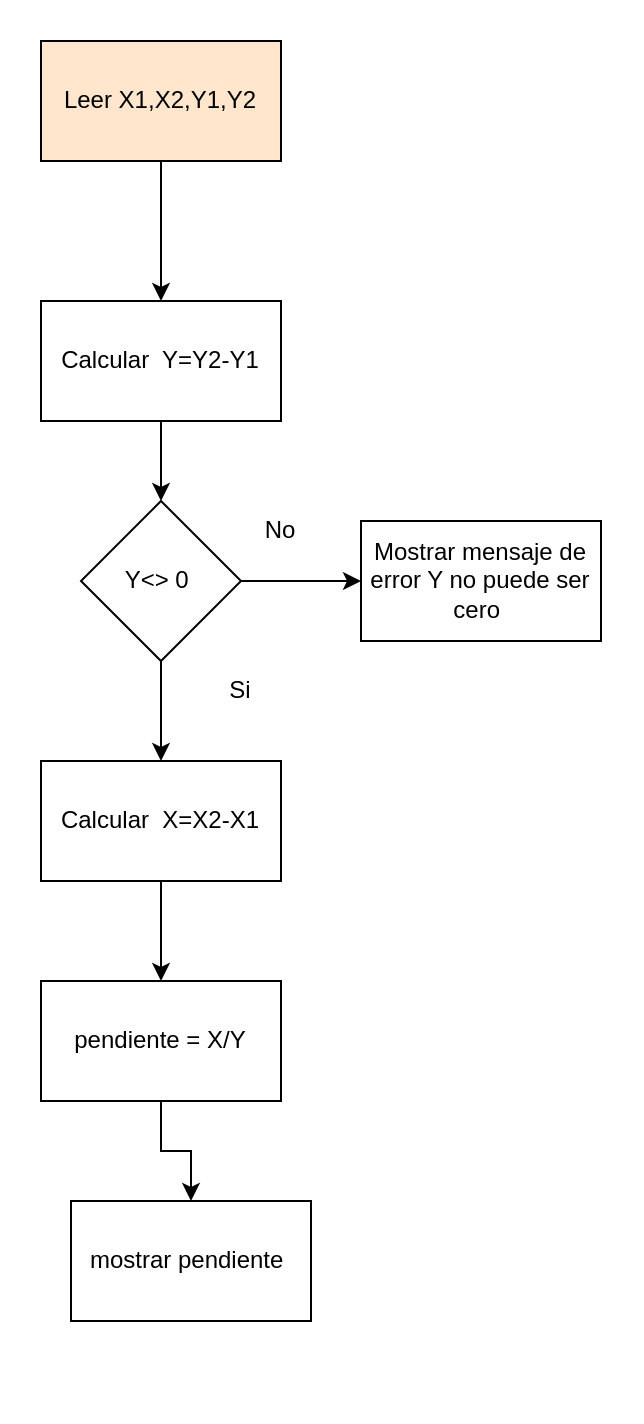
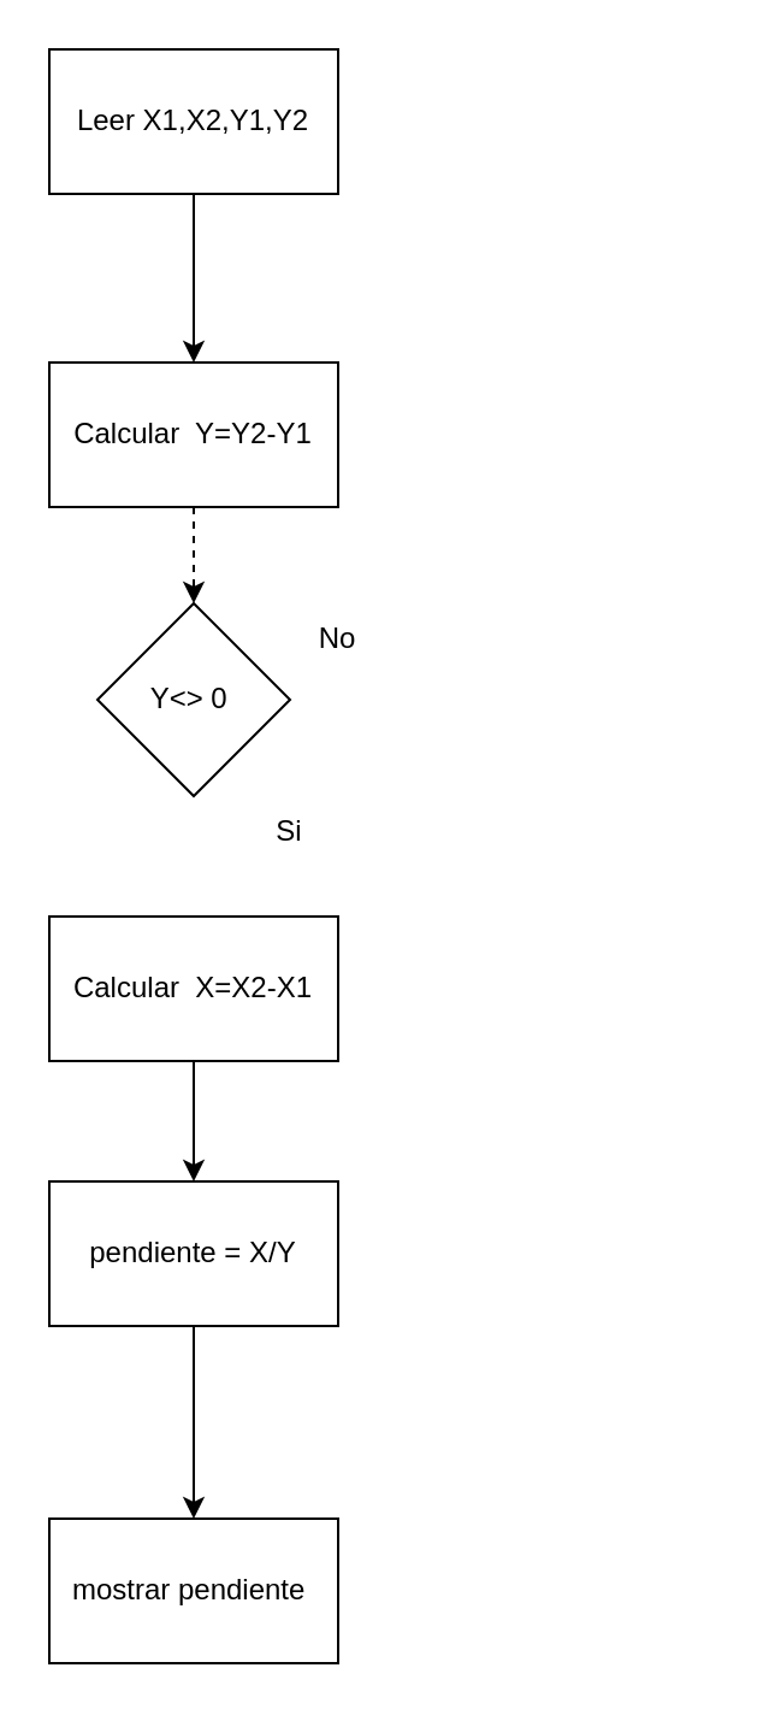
- <mxCell id="3" value="Leer X1,X2,Y1,Y2" style="whiteSpace=wrap;html=1;fillColor=#ffe6cc;" vertex="1" parent="1"><mxGeometry x="20" y="20" width="120" height="60" as="geometry" /></mxCell>
+ <mxCell id="3" value="Leer X1,X2,Y1,Y2" style="whiteSpace=wrap;html=1;" vertex="1" parent="1"><mxGeometry x="20" y="20" width="120" height="60" as="geometry" /></mxCell>
- <mxCell id="7" value="" style="edgeStyle=orthogonalEdgeStyle;rounded=0;orthogonalLoop=1;jettySize=auto;html=1;" edge="1" parent="1" source="8" target="6"><mxGeometry relative="1" as="geometry" /></mxCell>
+ <mxCell id="7" value="" style="edgeStyle=orthogonalEdgeStyle;rounded=0;orthogonalLoop=1;jettySize=auto;html=1;dashed=1;" edge="1" parent="1" source="8" target="6"><mxGeometry relative="1" as="geometry" /></mxCell>
- <mxCell id="5" value="" style="edgeStyle=orthogonalEdgeStyle;rounded=0;orthogonalLoop=1;jettySize=auto;html=1;" edge="1" parent="1" source="6" target="13"><mxGeometry relative="1" as="geometry" /></mxCell>
- <mxCell id="13" value="Mostrar mensaje de error Y no puede ser cero&amp;nbsp;" style="whiteSpace=wrap;html=1;" vertex="1" parent="1"><mxGeometry x="180" y="260" width="120" height="60" as="geometry" /></mxCell>
- <mxCell id="4" value="" style="edgeStyle=orthogonalEdgeStyle;rounded=0;orthogonalLoop=1;jettySize=auto;html=1;" edge="1" parent="1" source="6" target="10"><mxGeometry relative="1" as="geometry" /></mxCell>
- <mxCell id="16" value="mostrar pendiente&amp;nbsp;" style="whiteSpace=wrap;html=1;" vertex="1" parent="1"><mxGeometry x="35" y="600" width="120" height="60" as="geometry" /></mxCell>
+ <mxCell id="16" value="mostrar pendiente&amp;nbsp;" style="whiteSpace=wrap;html=1;" vertex="1" parent="1"><mxGeometry x="20" y="630" width="120" height="60" as="geometry" /></mxCell>
